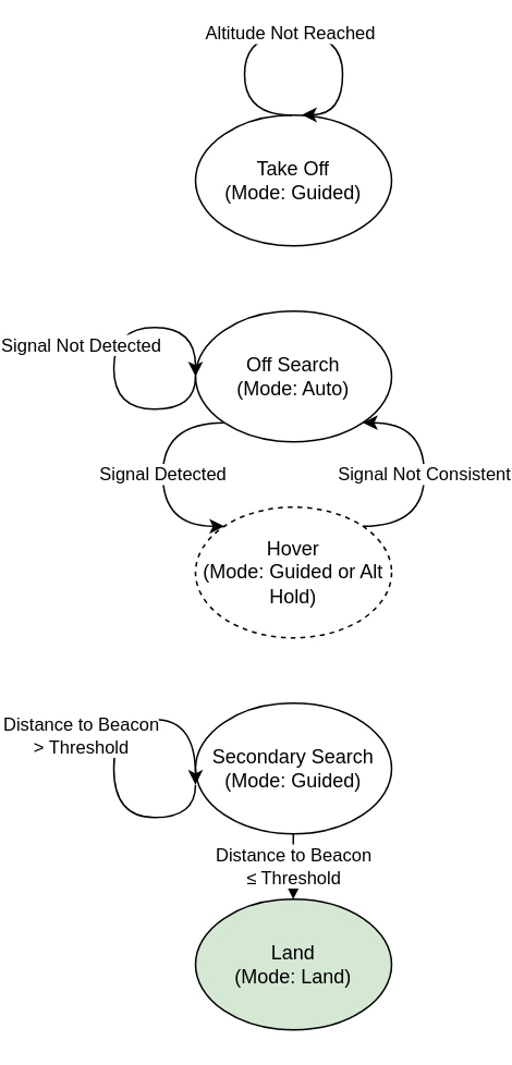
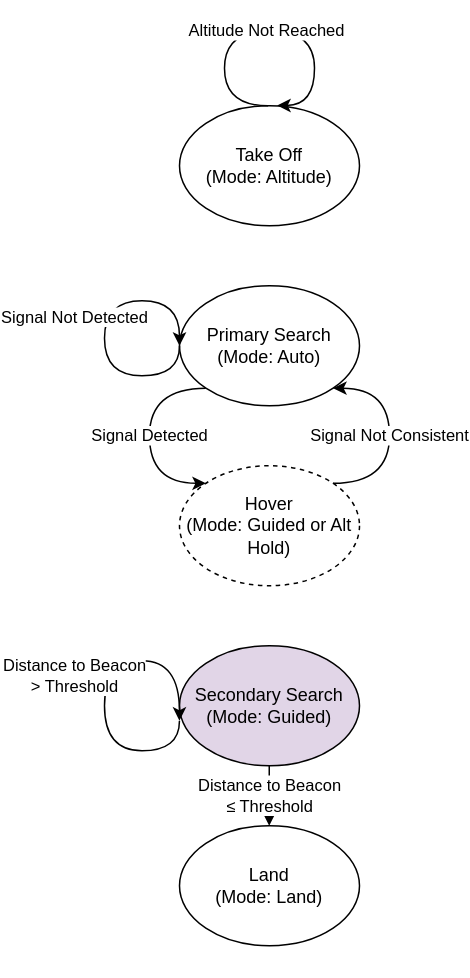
- <mxCell id="2" value="Take Off&lt;br&gt;(Mode: Guided)" style="ellipse;whiteSpace=wrap;html=1;" parent="1" vertex="1"><mxGeometry x="71" y="70" width="120" height="80" as="geometry" /></mxCell>
+ <mxCell id="2" value="Take Off&lt;br&gt;(Mode: Altitude)" style="ellipse;whiteSpace=wrap;html=1;" parent="1" vertex="1"><mxGeometry x="71" y="70" width="120" height="80" as="geometry" /></mxCell>
- <mxCell id="4" value="Off Search&lt;br&gt;(Mode: Auto)" style="ellipse;whiteSpace=wrap;html=1;" parent="1" vertex="1"><mxGeometry x="71" y="190" width="120" height="80" as="geometry" /></mxCell>
+ <mxCell id="4" value="Primary Search&lt;br&gt;(Mode: Auto)" style="ellipse;whiteSpace=wrap;html=1;" parent="1" vertex="1"><mxGeometry x="71" y="190" width="120" height="80" as="geometry" /></mxCell>
- <mxCell id="6" value="Secondary Search&lt;br&gt;(Mode: Guided)" style="ellipse;whiteSpace=wrap;html=1;" parent="1" vertex="1"><mxGeometry x="71" y="430" width="120" height="80" as="geometry" /></mxCell>
+ <mxCell id="6" value="Secondary Search&lt;br&gt;(Mode: Guided)" style="ellipse;whiteSpace=wrap;html=1;fillColor=#e1d5e7;" parent="1" vertex="1"><mxGeometry x="71" y="430" width="120" height="80" as="geometry" /></mxCell>
- <mxCell id="7" value="Land&lt;br&gt;(Mode: Land)" style="ellipse;whiteSpace=wrap;html=1;fillColor=#d5e8d4;" parent="1" vertex="1"><mxGeometry x="71" y="550" width="120" height="80" as="geometry" /></mxCell>
+ <mxCell id="7" value="Land&lt;br&gt;(Mode: Land)" style="ellipse;whiteSpace=wrap;html=1;" parent="1" vertex="1"><mxGeometry x="71" y="550" width="120" height="80" as="geometry" /></mxCell>
